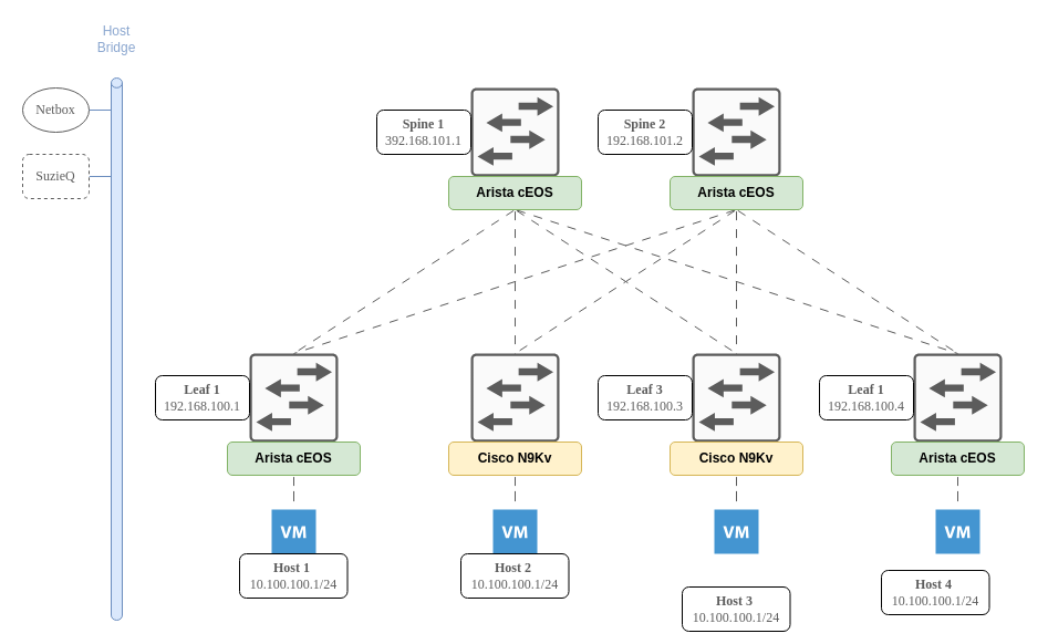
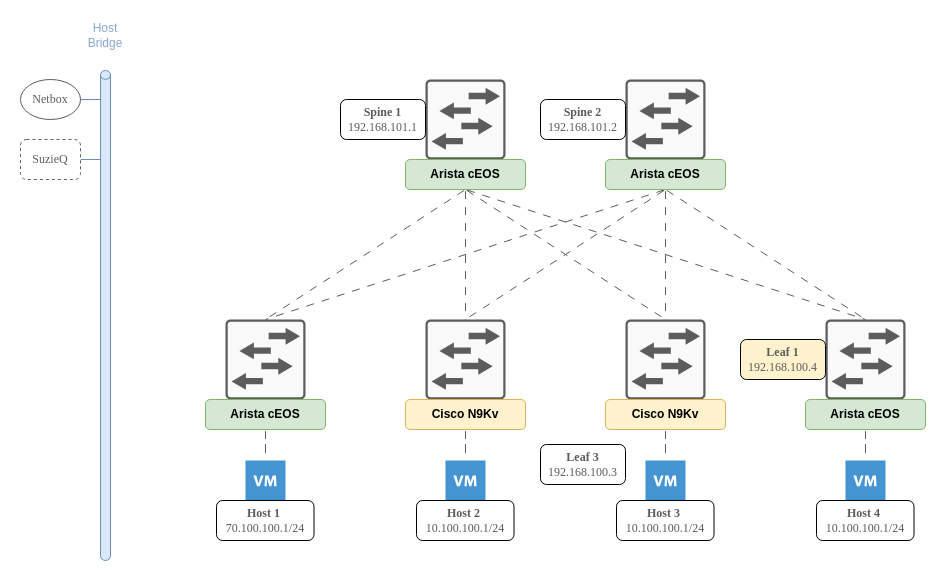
- <mxCell id="27" value="&lt;div style=&quot;&quot;&gt;&lt;b style=&quot;color: rgb(92, 92, 92); font-family: Tahoma; background-color: initial;&quot;&gt;Spine 1&lt;/b&gt;&lt;/div&gt;&lt;font color=&quot;#5c5c5c&quot; face=&quot;Tahoma&quot;&gt;&lt;div style=&quot;&quot;&gt;&lt;span style=&quot;background-color: initial;&quot;&gt;392.168.101.1&lt;/span&gt;&lt;/div&gt;&lt;/font&gt;" style="rounded=1;whiteSpace=wrap;html=1;align=center;" parent="1" vertex="1"><mxGeometry x="340" y="99" width="85" height="40" as="geometry" /></mxCell>
+ <mxCell id="27" value="&lt;div style=&quot;&quot;&gt;&lt;b style=&quot;color: rgb(92, 92, 92); font-family: Tahoma; background-color: initial;&quot;&gt;Spine 1&lt;/b&gt;&lt;/div&gt;&lt;font color=&quot;#5c5c5c&quot; face=&quot;Tahoma&quot;&gt;&lt;div style=&quot;&quot;&gt;&lt;span style=&quot;background-color: initial;&quot;&gt;192.168.101.1&lt;/span&gt;&lt;/div&gt;&lt;/font&gt;" style="rounded=1;whiteSpace=wrap;html=1;align=center;" parent="1" vertex="1"><mxGeometry x="340" y="99" width="85" height="40" as="geometry" /></mxCell>
- <mxCell id="29" value="&lt;div style=&quot;&quot;&gt;&lt;b style=&quot;color: rgb(92, 92, 92); font-family: Tahoma; background-color: initial;&quot;&gt;Leaf 1&lt;/b&gt;&lt;/div&gt;&lt;font color=&quot;#5c5c5c&quot; face=&quot;Tahoma&quot;&gt;&lt;div style=&quot;&quot;&gt;&lt;span style=&quot;background-color: initial;&quot;&gt;192.168.100.1&lt;/span&gt;&lt;/div&gt;&lt;/font&gt;" style="rounded=1;whiteSpace=wrap;html=1;align=center;" parent="1" vertex="1"><mxGeometry x="140" y="339" width="85" height="40" as="geometry" /></mxCell>
- <mxCell id="30" value="&lt;div style=&quot;&quot;&gt;&lt;b style=&quot;color: rgb(92, 92, 92); font-family: Tahoma; background-color: initial;&quot;&gt;Leaf 3&lt;/b&gt;&lt;/div&gt;&lt;font color=&quot;#5c5c5c&quot; face=&quot;Tahoma&quot;&gt;&lt;div style=&quot;&quot;&gt;&lt;span style=&quot;background-color: initial;&quot;&gt;192.168.100.3&lt;/span&gt;&lt;/div&gt;&lt;/font&gt;" style="rounded=1;whiteSpace=wrap;html=1;align=center;" parent="1" vertex="1"><mxGeometry x="540" y="339" width="85" height="40" as="geometry" /></mxCell>
+ <mxCell id="30" value="&lt;div style=&quot;&quot;&gt;&lt;b style=&quot;color: rgb(92, 92, 92); font-family: Tahoma; background-color: initial;&quot;&gt;Leaf 3&lt;/b&gt;&lt;/div&gt;&lt;font color=&quot;#5c5c5c&quot; face=&quot;Tahoma&quot;&gt;&lt;div style=&quot;&quot;&gt;&lt;span style=&quot;background-color: initial;&quot;&gt;192.168.100.3&lt;/span&gt;&lt;/div&gt;&lt;/font&gt;" style="rounded=1;whiteSpace=wrap;html=1;align=center;" parent="1" vertex="1"><mxGeometry x="540" y="444" width="85" height="40" as="geometry" /></mxCell>
- <mxCell id="31" value="&lt;div style=&quot;&quot;&gt;&lt;b style=&quot;color: rgb(92, 92, 92); font-family: Tahoma; background-color: initial;&quot;&gt;Leaf 1&lt;/b&gt;&lt;/div&gt;&lt;font color=&quot;#5c5c5c&quot; face=&quot;Tahoma&quot;&gt;&lt;div style=&quot;&quot;&gt;&lt;span style=&quot;background-color: initial;&quot;&gt;192.168.100.4&lt;/span&gt;&lt;/div&gt;&lt;/font&gt;" style="rounded=1;whiteSpace=wrap;html=1;align=center;" parent="1" vertex="1"><mxGeometry x="740" y="339" width="85" height="40" as="geometry" /></mxCell>
+ <mxCell id="31" value="&lt;div style=&quot;&quot;&gt;&lt;b style=&quot;color: rgb(92, 92, 92); font-family: Tahoma; background-color: initial;&quot;&gt;Leaf 1&lt;/b&gt;&lt;/div&gt;&lt;font color=&quot;#5c5c5c&quot; face=&quot;Tahoma&quot;&gt;&lt;div style=&quot;&quot;&gt;&lt;span style=&quot;background-color: initial;&quot;&gt;192.168.100.4&lt;/span&gt;&lt;/div&gt;&lt;/font&gt;" style="rounded=1;whiteSpace=wrap;html=1;align=center;fillColor=#fff2cc;" parent="1" vertex="1"><mxGeometry x="740" y="339" width="85" height="40" as="geometry" /></mxCell>
- <mxCell id="35" value="&lt;div style=&quot;&quot;&gt;&lt;font face=&quot;Tahoma&quot; color=&quot;#5c5c5c&quot;&gt;&lt;b&gt;Host 1&amp;nbsp;&lt;/b&gt;&lt;/font&gt;&lt;/div&gt;&lt;div style=&quot;&quot;&gt;&lt;font face=&quot;Tahoma&quot; color=&quot;#5c5c5c&quot;&gt;10.100.100.1/24&lt;/font&gt;&lt;/div&gt;" style="rounded=1;whiteSpace=wrap;html=1;align=center;" parent="1" vertex="1"><mxGeometry x="216" y="500" width="97.5" height="40" as="geometry" /></mxCell>
+ <mxCell id="35" value="&lt;div style=&quot;&quot;&gt;&lt;font face=&quot;Tahoma&quot; color=&quot;#5c5c5c&quot;&gt;&lt;b&gt;Host 1&amp;nbsp;&lt;/b&gt;&lt;/font&gt;&lt;/div&gt;&lt;div style=&quot;&quot;&gt;&lt;font face=&quot;Tahoma&quot; color=&quot;#5c5c5c&quot;&gt;70.100.100.1/24&lt;/font&gt;&lt;/div&gt;" style="rounded=1;whiteSpace=wrap;html=1;align=center;" parent="1" vertex="1"><mxGeometry x="216" y="500" width="97.5" height="40" as="geometry" /></mxCell>
- <mxCell id="38" value="&lt;div style=&quot;&quot;&gt;&lt;font face=&quot;Tahoma&quot; color=&quot;#5c5c5c&quot;&gt;&lt;b&gt;Host 4&amp;nbsp;&lt;/b&gt;&lt;/font&gt;&lt;/div&gt;&lt;div style=&quot;&quot;&gt;&lt;font face=&quot;Tahoma&quot; color=&quot;#5c5c5c&quot;&gt;10.100.100.1/24&lt;/font&gt;&lt;/div&gt;" style="rounded=1;whiteSpace=wrap;html=1;align=center;" parent="1" vertex="1"><mxGeometry x="796" y="515" width="97.5" height="40" as="geometry" /></mxCell>
+ <mxCell id="38" value="&lt;div style=&quot;&quot;&gt;&lt;font face=&quot;Tahoma&quot; color=&quot;#5c5c5c&quot;&gt;&lt;b&gt;Host 4&amp;nbsp;&lt;/b&gt;&lt;/font&gt;&lt;/div&gt;&lt;div style=&quot;&quot;&gt;&lt;font face=&quot;Tahoma&quot; color=&quot;#5c5c5c&quot;&gt;10.100.100.1/24&lt;/font&gt;&lt;/div&gt;" style="rounded=1;whiteSpace=wrap;html=1;align=center;" parent="1" vertex="1"><mxGeometry x="816" y="500" width="97.5" height="40" as="geometry" /></mxCell>
- <mxCell id="37" value="&lt;div style=&quot;&quot;&gt;&lt;font face=&quot;Tahoma&quot; color=&quot;#5c5c5c&quot;&gt;&lt;b&gt;Host 3&amp;nbsp;&lt;/b&gt;&lt;/font&gt;&lt;/div&gt;&lt;div style=&quot;&quot;&gt;&lt;font face=&quot;Tahoma&quot; color=&quot;#5c5c5c&quot;&gt;10.100.100.1/24&lt;/font&gt;&lt;/div&gt;" style="rounded=1;whiteSpace=wrap;html=1;align=center;" parent="1" vertex="1"><mxGeometry x="616" y="530" width="97.5" height="40" as="geometry" /></mxCell>
+ <mxCell id="37" value="&lt;div style=&quot;&quot;&gt;&lt;font face=&quot;Tahoma&quot; color=&quot;#5c5c5c&quot;&gt;&lt;b&gt;Host 3&amp;nbsp;&lt;/b&gt;&lt;/font&gt;&lt;/div&gt;&lt;div style=&quot;&quot;&gt;&lt;font face=&quot;Tahoma&quot; color=&quot;#5c5c5c&quot;&gt;10.100.100.1/24&lt;/font&gt;&lt;/div&gt;" style="rounded=1;whiteSpace=wrap;html=1;align=center;" parent="1" vertex="1"><mxGeometry x="616" y="500" width="97.5" height="40" as="geometry" /></mxCell>
